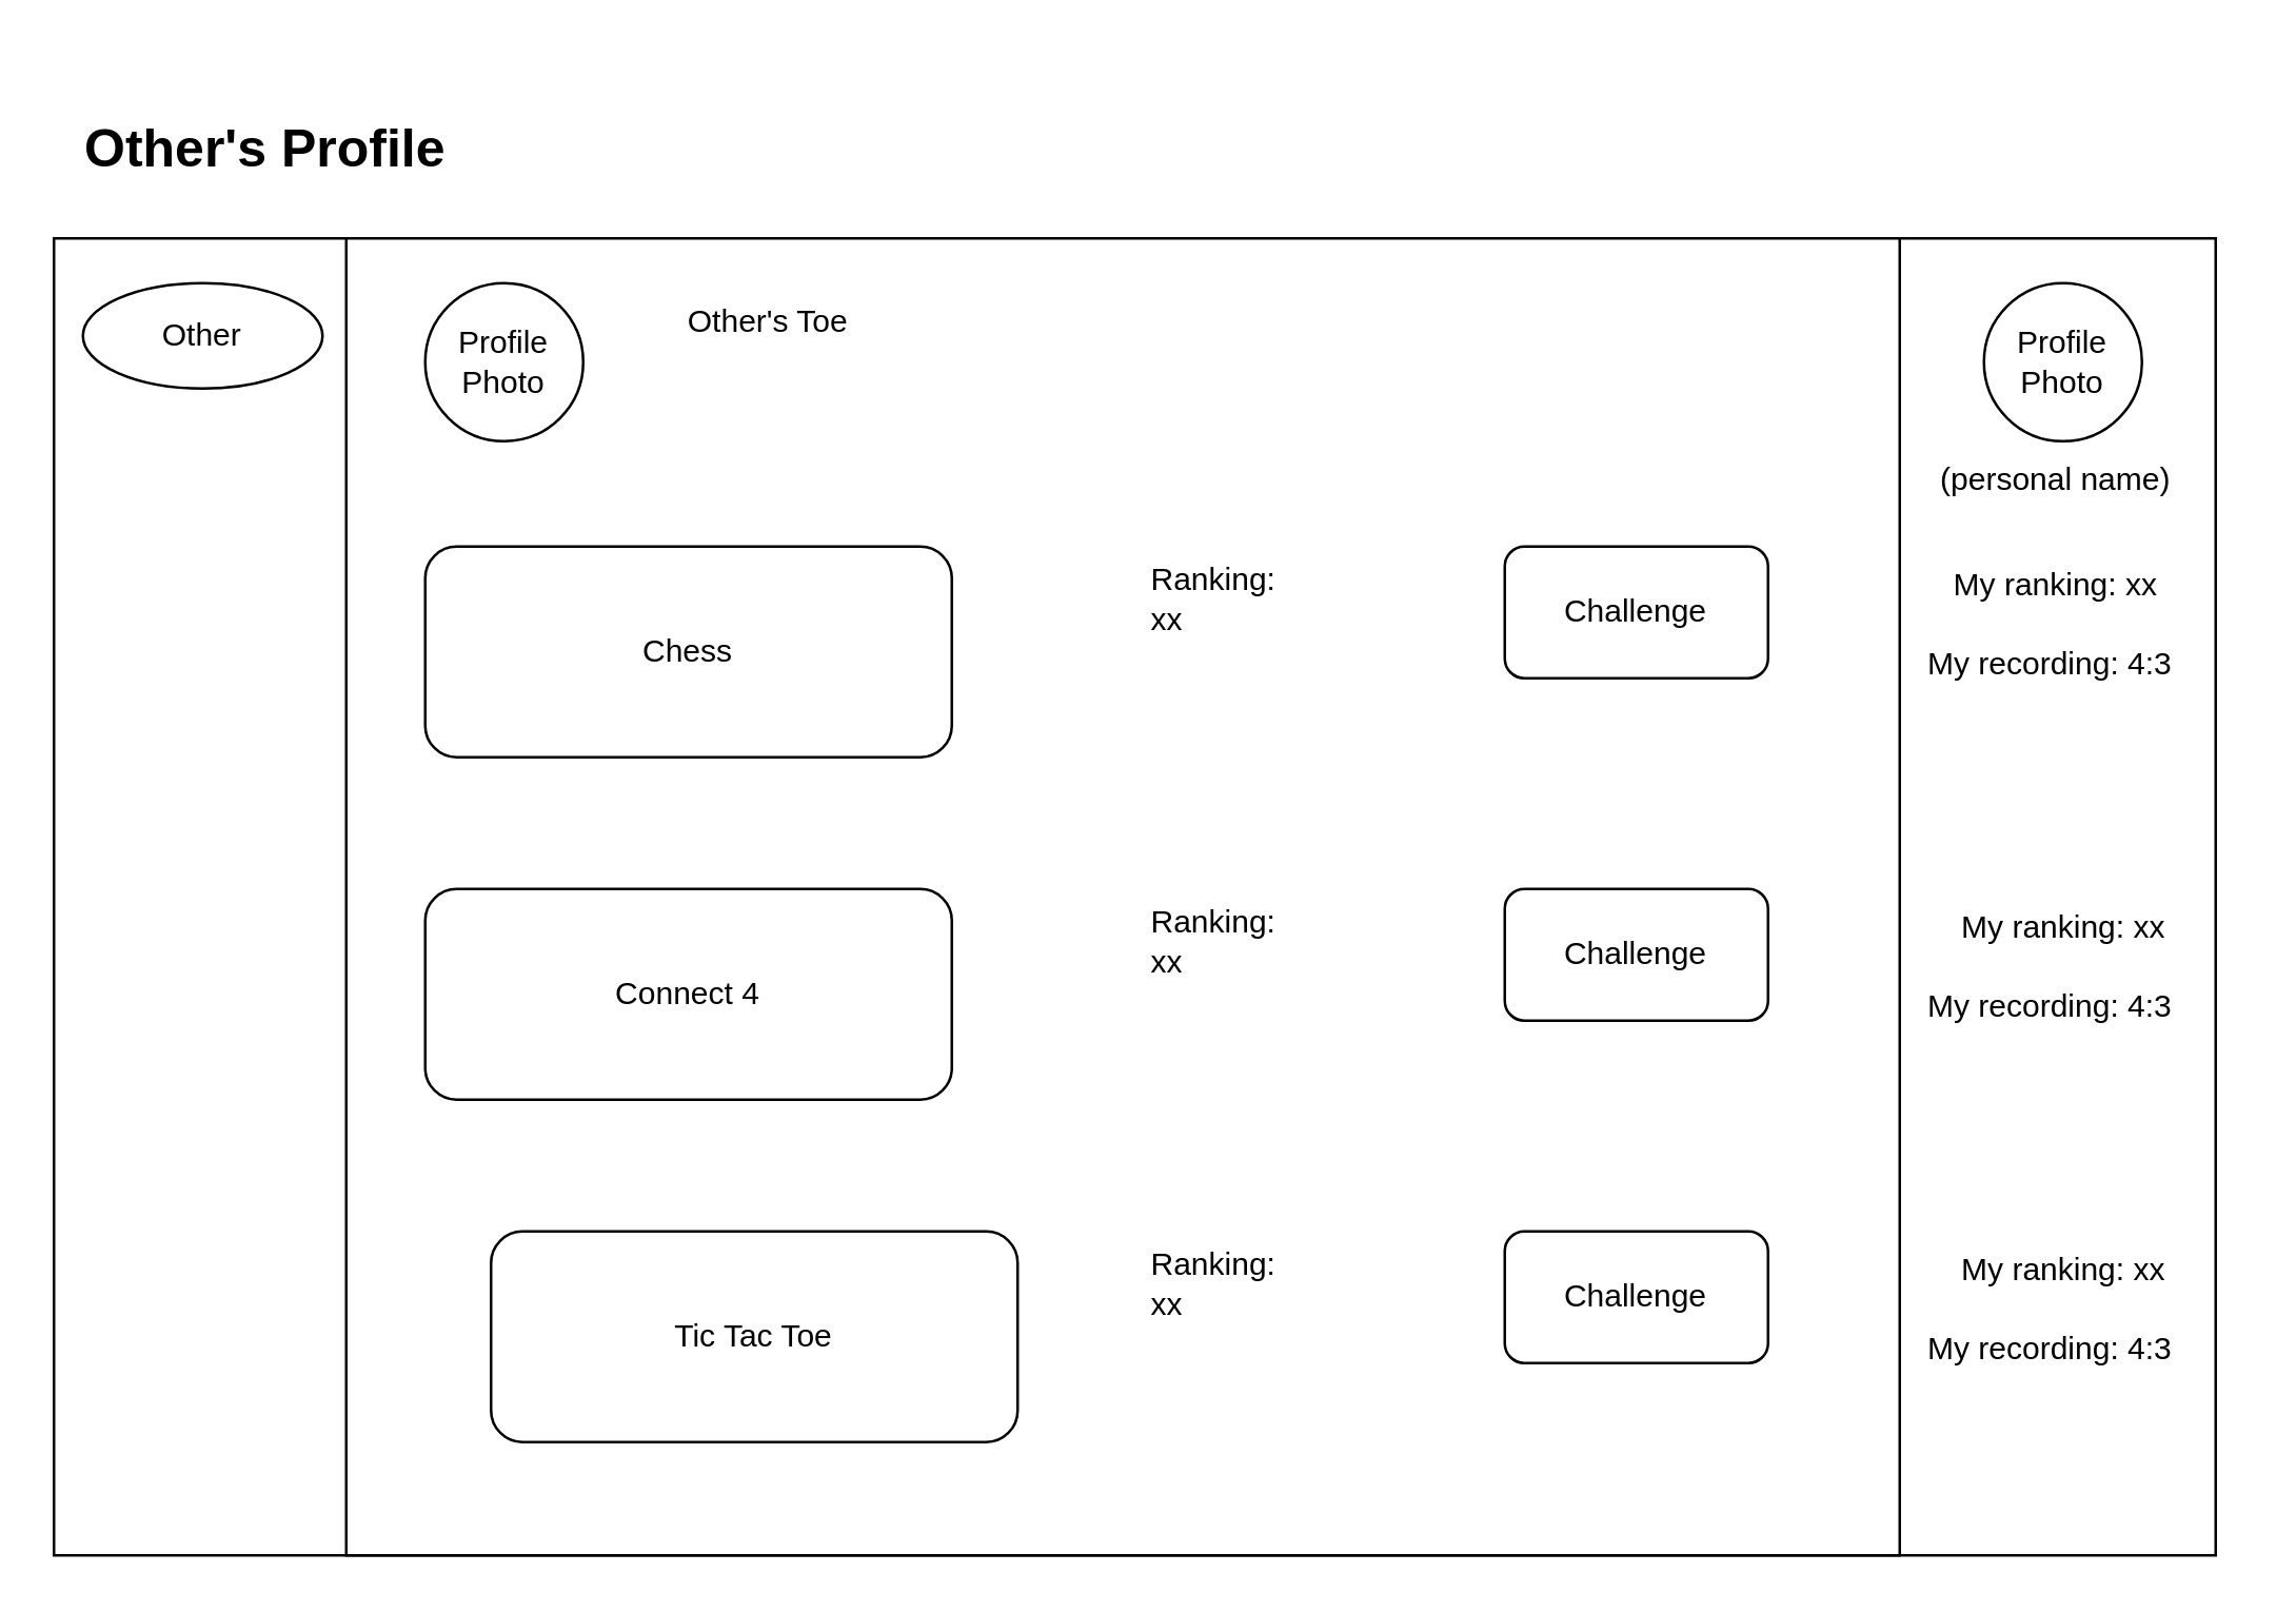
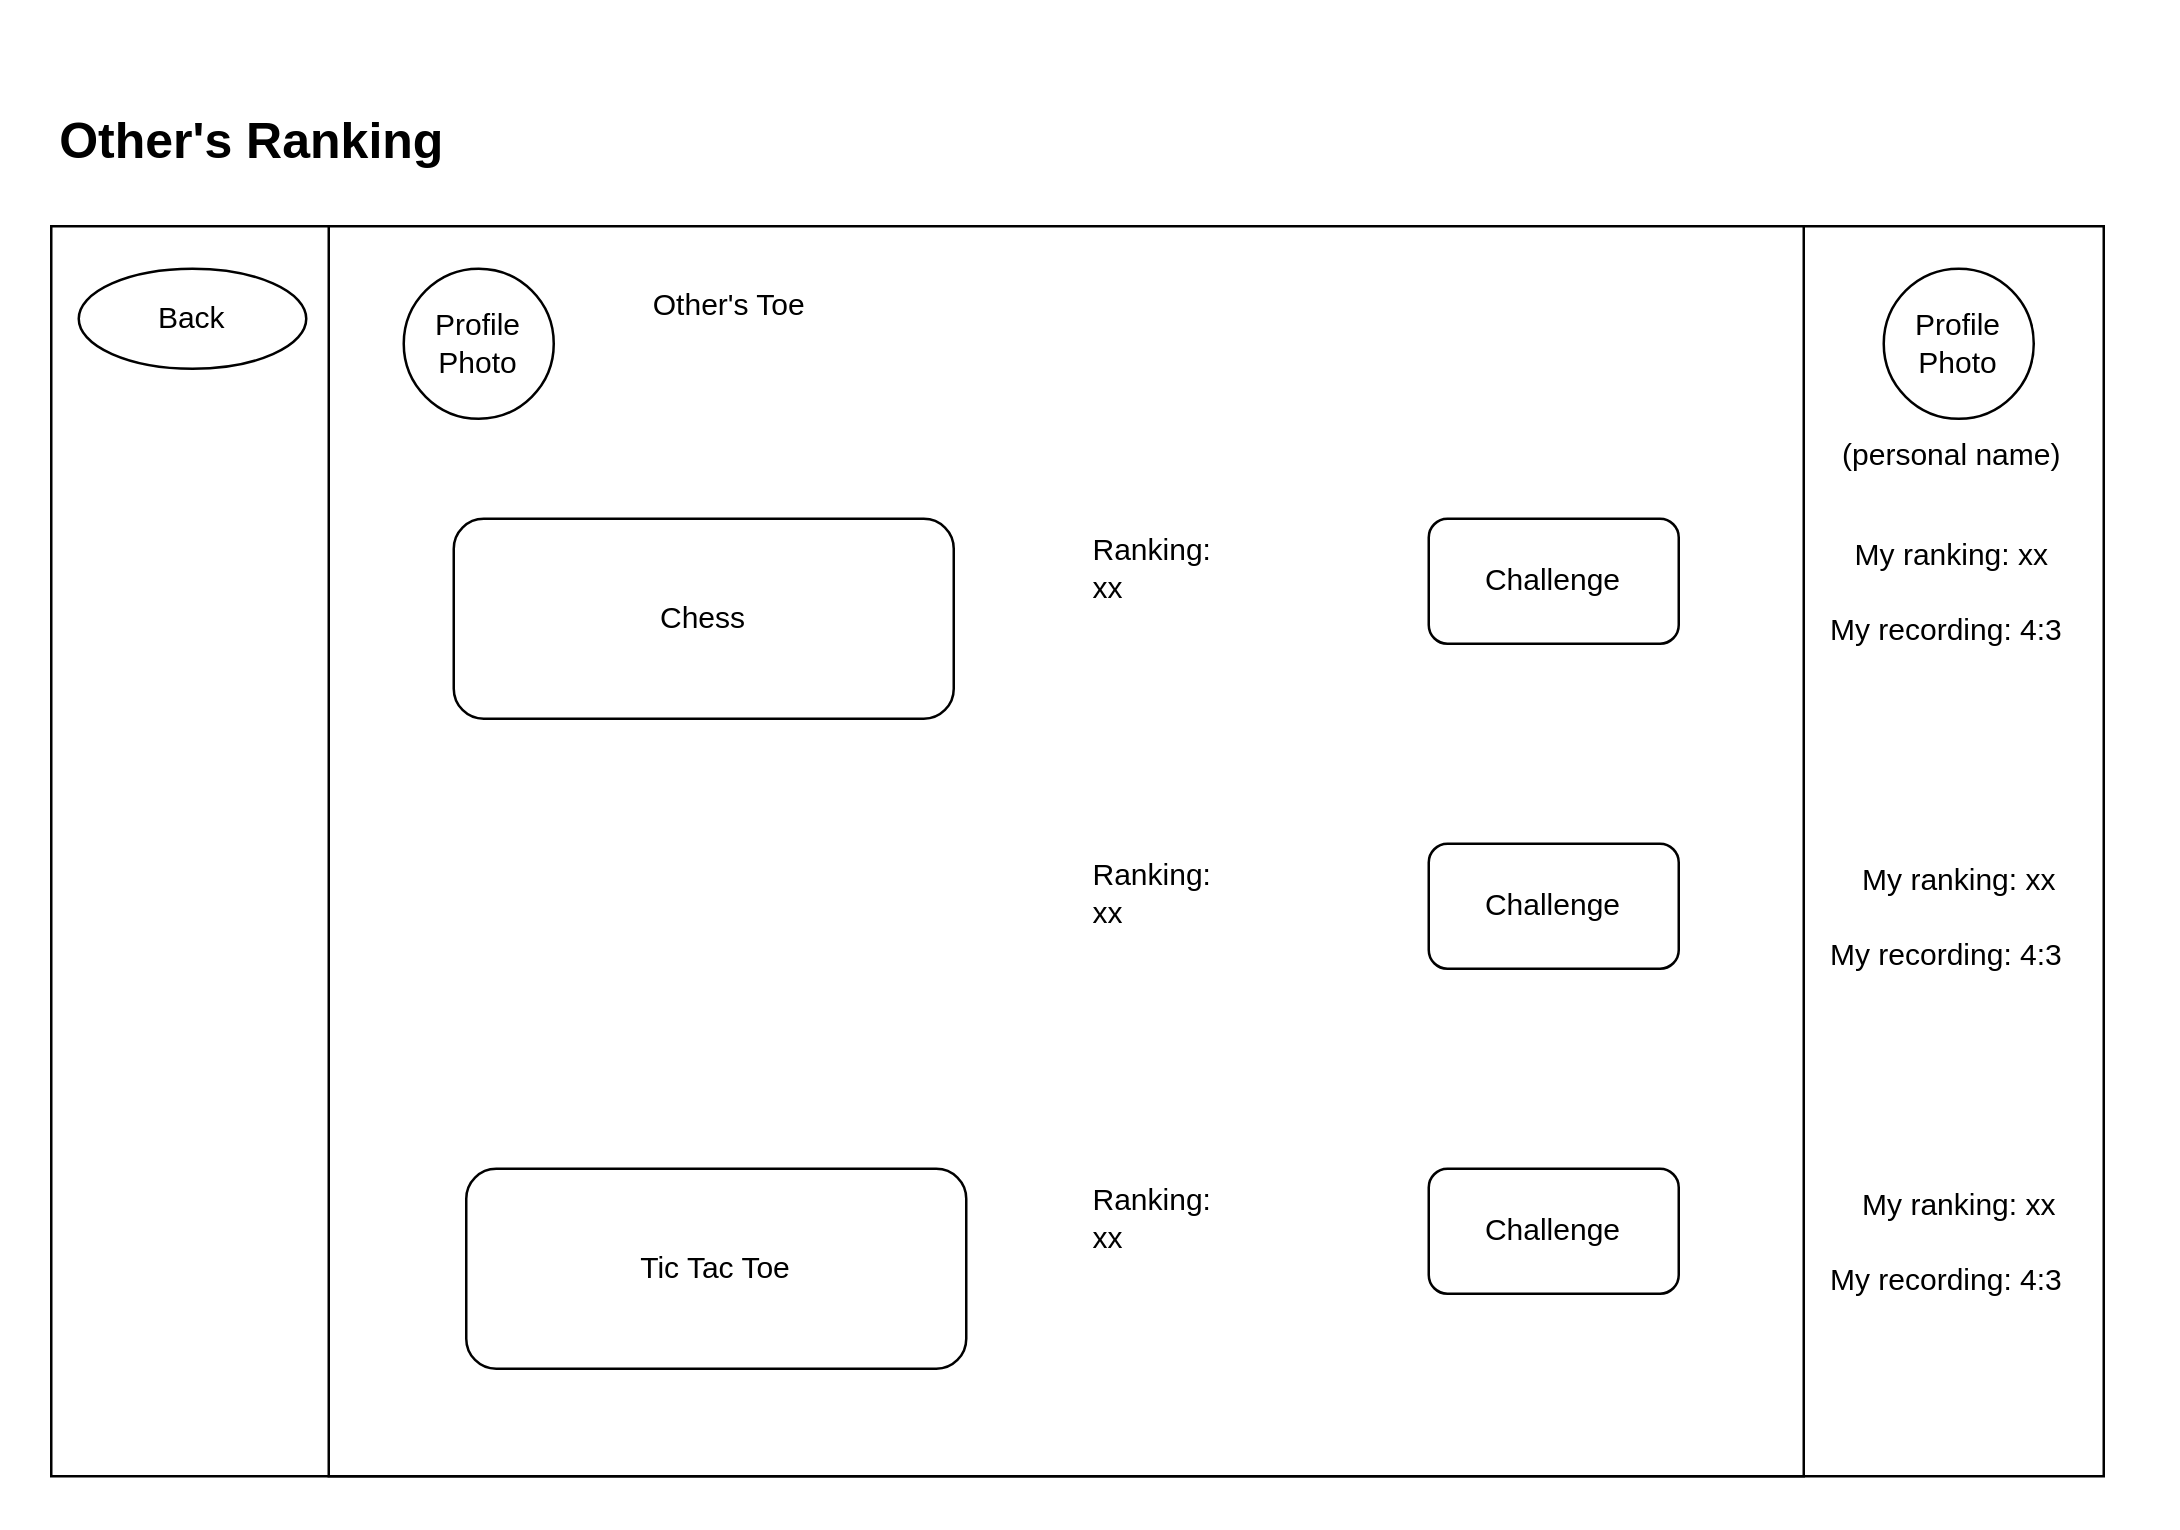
- <mxCell id="2" value="&lt;h1&gt;&lt;font style=&quot;font-size: 20px;&quot;&gt;Other's Profile&lt;/font&gt;&lt;/h1&gt;" style="text;html=1;align=center;verticalAlign=middle;resizable=0;points=[];autosize=1;strokeColor=none;fillColor=none;" parent="1" vertex="1"><mxGeometry x="20" y="20" width="160" height="70" as="geometry" /></mxCell>
+ <mxCell id="2" value="&lt;h1&gt;&lt;font style=&quot;font-size: 20px;&quot;&gt;Other's Ranking&lt;/font&gt;&lt;/h1&gt;" style="text;html=1;align=center;verticalAlign=middle;resizable=0;points=[];autosize=1;strokeColor=none;fillColor=none;" parent="1" vertex="1"><mxGeometry x="20" y="20" width="160" height="70" as="geometry" /></mxCell>
- <mxCell id="6" value="Other" style="ellipse;whiteSpace=wrap;html=1;" parent="1" vertex="1"><mxGeometry x="31" y="107" width="91" height="40" as="geometry" /></mxCell>
+ <mxCell id="6" value="Back" style="ellipse;whiteSpace=wrap;html=1;" parent="1" vertex="1"><mxGeometry x="31" y="107" width="91" height="40" as="geometry" /></mxCell>
- <mxCell id="10" value="Chess" style="rounded=1;whiteSpace=wrap;html=1;strokeColor=default;align=center;verticalAlign=middle;fontFamily=Helvetica;fontSize=12;fontColor=default;fillColor=default;" parent="1" vertex="1"><mxGeometry x="161" y="207" width="200" height="80" as="geometry" /></mxCell>
+ <mxCell id="10" value="Chess" style="rounded=1;whiteSpace=wrap;html=1;strokeColor=default;align=center;verticalAlign=middle;fontFamily=Helvetica;fontSize=12;fontColor=default;fillColor=default;" parent="1" vertex="1"><mxGeometry x="181" y="207" width="200" height="80" as="geometry" /></mxCell>
- <mxCell id="12" value="Connect 4" style="rounded=1;whiteSpace=wrap;html=1;strokeColor=default;align=center;verticalAlign=middle;fontFamily=Helvetica;fontSize=12;fontColor=default;fillColor=default;" parent="1" vertex="1"><mxGeometry x="161" y="337" width="200" height="80" as="geometry" /></mxCell>
